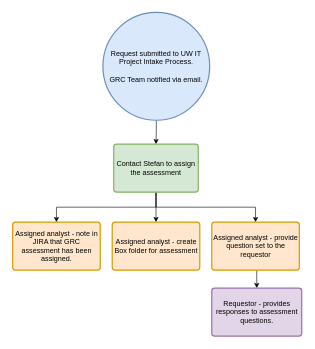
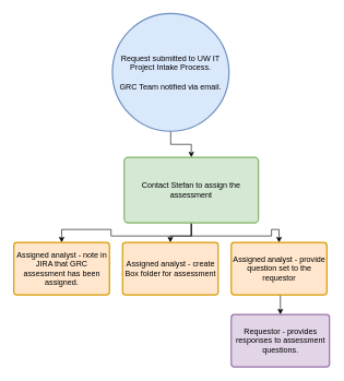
- <mxCell id="7" value="Contact Stefan to assign the assessment" style="strokeWidth=2;html=1;shape=mxgraph.flowchart.process;whiteSpace=wrap;fillColor=#d5e8d4;strokeColor=#82b366;" parent="1" vertex="1"><mxGeometry x="189" y="240" width="141" height="80" as="geometry" /></mxCell>
+ <mxCell id="7" value="Contact Stefan to assign the assessment" style="strokeWidth=2;html=1;shape=mxgraph.flowchart.process;whiteSpace=wrap;fillColor=#d5e8d4;strokeColor=#82b366;" parent="1" vertex="1"><mxGeometry x="189" y="240" width="205" height="100" as="geometry" /></mxCell>
